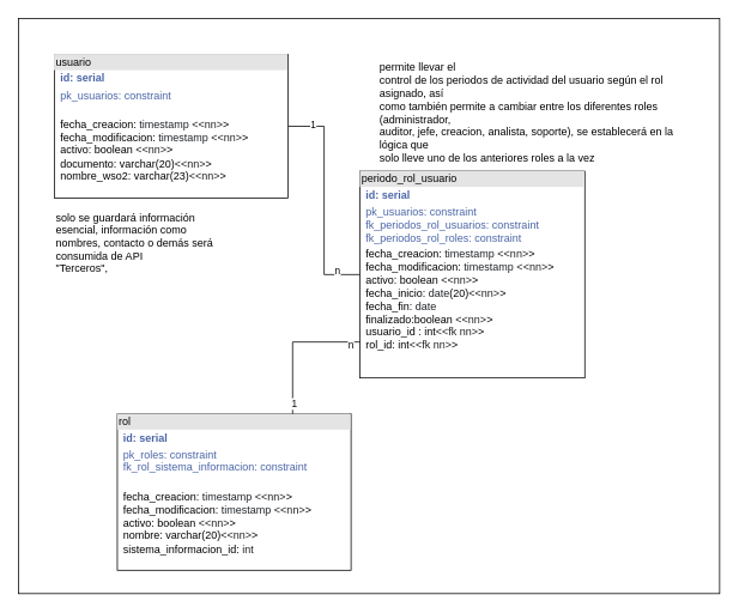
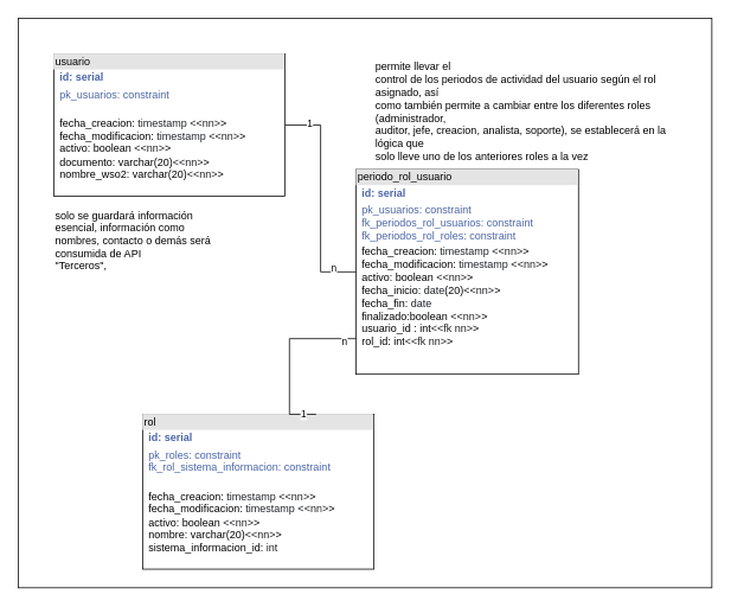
- <mxCell id="6" value="&lt;div style=&quot;box-sizing:border-box;width:100%;background:#e4e4e4;padding:2px;&quot;&gt;usuario&lt;/div&gt;&lt;table style=&quot;width:100%;font-size:1em;&quot; cellpadding=&quot;2&quot; cellspacing=&quot;0&quot;&gt;&lt;tbody&gt;&lt;tr&gt;&lt;td&gt;&lt;br&gt;&lt;/td&gt;&lt;td&gt;&lt;b&gt;&lt;font color=&quot;#4964a6&quot;&gt;id: serial&lt;br&gt;&lt;/font&gt;&lt;/b&gt;&lt;/td&gt;&lt;/tr&gt;&lt;tr&gt;&lt;td&gt;&lt;br&gt;&lt;/td&gt;&lt;td&gt;&lt;font color=&quot;#4964a6&quot;&gt;pk_usuarios: constraint&lt;br&gt;&lt;/font&gt;&lt;br&gt;&lt;/td&gt;&lt;/tr&gt;&lt;tr&gt;&lt;td&gt;&lt;/td&gt;&lt;td&gt;fecha_creacion:&amp;nbsp;&lt;span style=&quot;box-sizing: border-box; color: rgb(31, 35, 40); background-color: rgb(255, 255, 255);&quot;&gt;timestamp&amp;nbsp;&lt;/span&gt;&lt;span style=&quot;color: rgb(32, 33, 36); font-family: &amp;quot;Google Sans&amp;quot;, arial, sans-serif; background-color: rgb(255, 255, 255);&quot;&gt;&amp;lt;&lt;/span&gt;&lt;span style=&quot;color: rgb(32, 33, 36); font-family: &amp;quot;Google Sans&amp;quot;, arial, sans-serif; background-color: rgb(255, 255, 255);&quot;&gt;&amp;lt;nn&lt;/span&gt;&lt;span style=&quot;color: rgb(32, 33, 36); font-family: &amp;quot;Google Sans&amp;quot;, arial, sans-serif; background-color: rgb(255, 255, 255);&quot;&gt;&amp;gt;&lt;/span&gt;&amp;gt;&lt;br&gt;fecha_modificacion:&amp;nbsp;&lt;span style=&quot;color: rgb(31, 35, 40); background-color: rgb(255, 255, 255);&quot;&gt;timestamp&amp;nbsp;&lt;/span&gt;&lt;span style=&quot;color: rgb(32, 33, 36); font-family: &amp;quot;Google Sans&amp;quot;, arial, sans-serif; background-color: rgb(255, 255, 255);&quot;&gt;&amp;lt;&lt;/span&gt;&lt;span style=&quot;color: rgb(32, 33, 36); font-family: &amp;quot;Google Sans&amp;quot;, arial, sans-serif; background-color: rgb(255, 255, 255);&quot;&gt;&amp;lt;nn&lt;/span&gt;&lt;span style=&quot;color: rgb(32, 33, 36); font-family: &amp;quot;Google Sans&amp;quot;, arial, sans-serif; background-color: rgb(255, 255, 255);&quot;&gt;&amp;gt;&lt;/span&gt;&amp;gt;&lt;br&gt;activo: boolean&amp;nbsp;&lt;span style=&quot;color: rgb(32, 33, 36); font-family: &amp;quot;Google Sans&amp;quot;, arial, sans-serif; background-color: rgb(255, 255, 255);&quot;&gt;&amp;lt;&lt;/span&gt;&lt;span style=&quot;color: rgb(32, 33, 36); font-family: &amp;quot;Google Sans&amp;quot;, arial, sans-serif; background-color: rgb(255, 255, 255);&quot;&gt;&amp;lt;nn&lt;/span&gt;&lt;span style=&quot;color: rgb(32, 33, 36); font-family: &amp;quot;Google Sans&amp;quot;, arial, sans-serif; background-color: rgb(255, 255, 255);&quot;&gt;&amp;gt;&lt;/span&gt;&amp;gt;&lt;br&gt;documento: varchar(20)&lt;span style=&quot;color: rgb(32, 33, 36); font-family: &amp;quot;Google Sans&amp;quot;, arial, sans-serif; background-color: rgb(255, 255, 255);&quot;&gt;&amp;lt;&lt;/span&gt;&lt;span style=&quot;color: rgb(32, 33, 36); font-family: &amp;quot;Google Sans&amp;quot;, arial, sans-serif; background-color: rgb(255, 255, 255);&quot;&gt;&amp;lt;nn&lt;/span&gt;&lt;span style=&quot;color: rgb(32, 33, 36); font-family: &amp;quot;Google Sans&amp;quot;, arial, sans-serif; background-color: rgb(255, 255, 255);&quot;&gt;&amp;gt;&lt;/span&gt;&amp;gt;&lt;br&gt;nombre_wso2: varchar(23)&lt;span style=&quot;color: rgb(32, 33, 36); font-family: &amp;quot;Google Sans&amp;quot;, arial, sans-serif; background-color: rgb(255, 255, 255);&quot;&gt;&amp;lt;&lt;/span&gt;&lt;span style=&quot;color: rgb(32, 33, 36); font-family: &amp;quot;Google Sans&amp;quot;, arial, sans-serif; background-color: rgb(255, 255, 255);&quot;&gt;&amp;lt;nn&lt;/span&gt;&lt;span style=&quot;color: rgb(32, 33, 36); font-family: &amp;quot;Google Sans&amp;quot;, arial, sans-serif; background-color: rgb(255, 255, 255);&quot;&gt;&amp;gt;&lt;/span&gt;&amp;gt;&lt;br&gt;&lt;br&gt;&lt;br&gt;&lt;br&gt;&lt;/td&gt;&lt;/tr&gt;&lt;/tbody&gt;&lt;/table&gt;" style="verticalAlign=top;align=left;overflow=fill;html=1;whiteSpace=wrap;" parent="1" vertex="1"><mxGeometry x="60" y="60" width="260" height="160" as="geometry" /></mxCell>
+ <mxCell id="6" value="&lt;div style=&quot;box-sizing:border-box;width:100%;background:#e4e4e4;padding:2px;&quot;&gt;usuario&lt;/div&gt;&lt;table style=&quot;width:100%;font-size:1em;&quot; cellpadding=&quot;2&quot; cellspacing=&quot;0&quot;&gt;&lt;tbody&gt;&lt;tr&gt;&lt;td&gt;&lt;br&gt;&lt;/td&gt;&lt;td&gt;&lt;b&gt;&lt;font color=&quot;#4964a6&quot;&gt;id: serial&lt;br&gt;&lt;/font&gt;&lt;/b&gt;&lt;/td&gt;&lt;/tr&gt;&lt;tr&gt;&lt;td&gt;&lt;br&gt;&lt;/td&gt;&lt;td&gt;&lt;font color=&quot;#4964a6&quot;&gt;pk_usuarios: constraint&lt;br&gt;&lt;/font&gt;&lt;br&gt;&lt;/td&gt;&lt;/tr&gt;&lt;tr&gt;&lt;td&gt;&lt;/td&gt;&lt;td&gt;fecha_creacion:&amp;nbsp;&lt;span style=&quot;box-sizing: border-box; color: rgb(31, 35, 40); background-color: rgb(255, 255, 255);&quot;&gt;timestamp&amp;nbsp;&lt;/span&gt;&lt;span style=&quot;color: rgb(32, 33, 36); font-family: &amp;quot;Google Sans&amp;quot;, arial, sans-serif; background-color: rgb(255, 255, 255);&quot;&gt;&amp;lt;&lt;/span&gt;&lt;span style=&quot;color: rgb(32, 33, 36); font-family: &amp;quot;Google Sans&amp;quot;, arial, sans-serif; background-color: rgb(255, 255, 255);&quot;&gt;&amp;lt;nn&lt;/span&gt;&lt;span style=&quot;color: rgb(32, 33, 36); font-family: &amp;quot;Google Sans&amp;quot;, arial, sans-serif; background-color: rgb(255, 255, 255);&quot;&gt;&amp;gt;&lt;/span&gt;&amp;gt;&lt;br&gt;fecha_modificacion:&amp;nbsp;&lt;span style=&quot;color: rgb(31, 35, 40); background-color: rgb(255, 255, 255);&quot;&gt;timestamp&amp;nbsp;&lt;/span&gt;&lt;span style=&quot;color: rgb(32, 33, 36); font-family: &amp;quot;Google Sans&amp;quot;, arial, sans-serif; background-color: rgb(255, 255, 255);&quot;&gt;&amp;lt;&lt;/span&gt;&lt;span style=&quot;color: rgb(32, 33, 36); font-family: &amp;quot;Google Sans&amp;quot;, arial, sans-serif; background-color: rgb(255, 255, 255);&quot;&gt;&amp;lt;nn&lt;/span&gt;&lt;span style=&quot;color: rgb(32, 33, 36); font-family: &amp;quot;Google Sans&amp;quot;, arial, sans-serif; background-color: rgb(255, 255, 255);&quot;&gt;&amp;gt;&lt;/span&gt;&amp;gt;&lt;br&gt;activo: boolean&amp;nbsp;&lt;span style=&quot;color: rgb(32, 33, 36); font-family: &amp;quot;Google Sans&amp;quot;, arial, sans-serif; background-color: rgb(255, 255, 255);&quot;&gt;&amp;lt;&lt;/span&gt;&lt;span style=&quot;color: rgb(32, 33, 36); font-family: &amp;quot;Google Sans&amp;quot;, arial, sans-serif; background-color: rgb(255, 255, 255);&quot;&gt;&amp;lt;nn&lt;/span&gt;&lt;span style=&quot;color: rgb(32, 33, 36); font-family: &amp;quot;Google Sans&amp;quot;, arial, sans-serif; background-color: rgb(255, 255, 255);&quot;&gt;&amp;gt;&lt;/span&gt;&amp;gt;&lt;br&gt;documento: varchar(20)&lt;span style=&quot;color: rgb(32, 33, 36); font-family: &amp;quot;Google Sans&amp;quot;, arial, sans-serif; background-color: rgb(255, 255, 255);&quot;&gt;&amp;lt;&lt;/span&gt;&lt;span style=&quot;color: rgb(32, 33, 36); font-family: &amp;quot;Google Sans&amp;quot;, arial, sans-serif; background-color: rgb(255, 255, 255);&quot;&gt;&amp;lt;nn&lt;/span&gt;&lt;span style=&quot;color: rgb(32, 33, 36); font-family: &amp;quot;Google Sans&amp;quot;, arial, sans-serif; background-color: rgb(255, 255, 255);&quot;&gt;&amp;gt;&lt;/span&gt;&amp;gt;&lt;br&gt;nombre_wso2: varchar(20)&lt;span style=&quot;color: rgb(32, 33, 36); font-family: &amp;quot;Google Sans&amp;quot;, arial, sans-serif; background-color: rgb(255, 255, 255);&quot;&gt;&amp;lt;&lt;/span&gt;&lt;span style=&quot;color: rgb(32, 33, 36); font-family: &amp;quot;Google Sans&amp;quot;, arial, sans-serif; background-color: rgb(255, 255, 255);&quot;&gt;&amp;lt;nn&lt;/span&gt;&lt;span style=&quot;color: rgb(32, 33, 36); font-family: &amp;quot;Google Sans&amp;quot;, arial, sans-serif; background-color: rgb(255, 255, 255);&quot;&gt;&amp;gt;&lt;/span&gt;&amp;gt;&lt;br&gt;&lt;br&gt;&lt;br&gt;&lt;br&gt;&lt;/td&gt;&lt;/tr&gt;&lt;/tbody&gt;&lt;/table&gt;" style="verticalAlign=top;align=left;overflow=fill;html=1;whiteSpace=wrap;" parent="1" vertex="1"><mxGeometry x="60" y="60" width="260" height="160" as="geometry" /></mxCell>
- <mxCell id="7" value="&lt;div style=&quot;box-sizing:border-box;width:100%;background:#e4e4e4;padding:2px;&quot;&gt;rol&lt;/div&gt;&lt;table style=&quot;width:100%;font-size:1em;&quot; cellpadding=&quot;2&quot; cellspacing=&quot;0&quot;&gt;&lt;tbody&gt;&lt;tr&gt;&lt;td&gt;&lt;br&gt;&lt;/td&gt;&lt;td&gt;&lt;b&gt;&lt;font color=&quot;#4964a6&quot;&gt;id: serial&lt;br&gt;&lt;/font&gt;&lt;/b&gt;&lt;/td&gt;&lt;/tr&gt;&lt;tr&gt;&lt;td&gt;&lt;br&gt;&lt;/td&gt;&lt;td&gt;&lt;font color=&quot;#4964a6&quot;&gt;pk_roles: constraint&lt;br&gt;fk_rol_sistema_informacion: constraint&lt;br&gt;&lt;/font&gt;&lt;br&gt;&lt;/td&gt;&lt;/tr&gt;&lt;tr&gt;&lt;td&gt;&lt;/td&gt;&lt;td&gt;fecha_creacion:&amp;nbsp;&lt;span style=&quot;box-sizing: border-box; color: rgb(31, 35, 40); background-color: rgb(255, 255, 255);&quot;&gt;timestamp&amp;nbsp;&lt;/span&gt;&lt;span style=&quot;color: rgb(32, 33, 36); font-family: &amp;quot;Google Sans&amp;quot;, arial, sans-serif; background-color: rgb(255, 255, 255);&quot;&gt;&amp;lt;&lt;/span&gt;&lt;span style=&quot;color: rgb(32, 33, 36); font-family: &amp;quot;Google Sans&amp;quot;, arial, sans-serif; background-color: rgb(255, 255, 255);&quot;&gt;&amp;lt;nn&lt;/span&gt;&lt;span style=&quot;color: rgb(32, 33, 36); font-family: &amp;quot;Google Sans&amp;quot;, arial, sans-serif; background-color: rgb(255, 255, 255);&quot;&gt;&amp;gt;&lt;/span&gt;&amp;gt;&lt;br&gt;fecha_modificacion:&amp;nbsp;&lt;span style=&quot;color: rgb(31, 35, 40); background-color: rgb(255, 255, 255);&quot;&gt;timestamp&amp;nbsp;&lt;/span&gt;&lt;span style=&quot;color: rgb(32, 33, 36); font-family: &amp;quot;Google Sans&amp;quot;, arial, sans-serif; background-color: rgb(255, 255, 255);&quot;&gt;&amp;lt;&lt;/span&gt;&lt;span style=&quot;color: rgb(32, 33, 36); font-family: &amp;quot;Google Sans&amp;quot;, arial, sans-serif; background-color: rgb(255, 255, 255);&quot;&gt;&amp;lt;nn&lt;/span&gt;&lt;span style=&quot;color: rgb(32, 33, 36); font-family: &amp;quot;Google Sans&amp;quot;, arial, sans-serif; background-color: rgb(255, 255, 255);&quot;&gt;&amp;gt;&lt;/span&gt;&amp;gt;&lt;br&gt;activo: boolean&amp;nbsp;&lt;span style=&quot;color: rgb(32, 33, 36); font-family: &amp;quot;Google Sans&amp;quot;, arial, sans-serif; background-color: rgb(255, 255, 255);&quot;&gt;&amp;lt;&lt;/span&gt;&lt;span style=&quot;color: rgb(32, 33, 36); font-family: &amp;quot;Google Sans&amp;quot;, arial, sans-serif; background-color: rgb(255, 255, 255);&quot;&gt;&amp;lt;nn&lt;/span&gt;&lt;span style=&quot;color: rgb(32, 33, 36); font-family: &amp;quot;Google Sans&amp;quot;, arial, sans-serif; background-color: rgb(255, 255, 255);&quot;&gt;&amp;gt;&lt;/span&gt;&amp;gt;&lt;br&gt;nombre: varchar(20)&lt;span style=&quot;color: rgb(32, 33, 36); font-family: &amp;quot;Google Sans&amp;quot;, arial, sans-serif; background-color: rgb(255, 255, 255);&quot;&gt;&amp;lt;&lt;/span&gt;&lt;span style=&quot;color: rgb(32, 33, 36); font-family: &amp;quot;Google Sans&amp;quot;, arial, sans-serif; background-color: rgb(255, 255, 255);&quot;&gt;&amp;lt;nn&lt;/span&gt;&lt;span style=&quot;color: rgb(32, 33, 36); font-family: &amp;quot;Google Sans&amp;quot;, arial, sans-serif; background-color: rgb(255, 255, 255);&quot;&gt;&amp;gt;&lt;/span&gt;&amp;gt;&amp;nbsp;&lt;br&gt;sistema_informacion_id: &lt;font face=&quot;Google Sans, arial, sans-serif&quot; color=&quot;#202124&quot;&gt;&lt;span style=&quot;background-color: rgb(255, 255, 255);&quot;&gt;int&lt;/span&gt;&lt;/font&gt;&lt;br&gt;&lt;br&gt;&lt;br&gt;&lt;br&gt;&lt;br&gt;&lt;/td&gt;&lt;/tr&gt;&lt;/tbody&gt;&lt;/table&gt;" style="verticalAlign=top;align=left;overflow=fill;html=1;whiteSpace=wrap;" parent="1" vertex="1"><mxGeometry x="130" y="460" width="260" height="174" as="geometry" /></mxCell>
+ <mxCell id="7" value="&lt;div style=&quot;box-sizing:border-box;width:100%;background:#e4e4e4;padding:2px;&quot;&gt;rol&lt;/div&gt;&lt;table style=&quot;width:100%;font-size:1em;&quot; cellpadding=&quot;2&quot; cellspacing=&quot;0&quot;&gt;&lt;tbody&gt;&lt;tr&gt;&lt;td&gt;&lt;br&gt;&lt;/td&gt;&lt;td&gt;&lt;b&gt;&lt;font color=&quot;#4964a6&quot;&gt;id: serial&lt;br&gt;&lt;/font&gt;&lt;/b&gt;&lt;/td&gt;&lt;/tr&gt;&lt;tr&gt;&lt;td&gt;&lt;br&gt;&lt;/td&gt;&lt;td&gt;&lt;font color=&quot;#4964a6&quot;&gt;pk_roles: constraint&lt;br&gt;fk_rol_sistema_informacion: constraint&lt;br&gt;&lt;/font&gt;&lt;br&gt;&lt;/td&gt;&lt;/tr&gt;&lt;tr&gt;&lt;td&gt;&lt;/td&gt;&lt;td&gt;fecha_creacion:&amp;nbsp;&lt;span style=&quot;box-sizing: border-box; color: rgb(31, 35, 40); background-color: rgb(255, 255, 255);&quot;&gt;timestamp&amp;nbsp;&lt;/span&gt;&lt;span style=&quot;color: rgb(32, 33, 36); font-family: &amp;quot;Google Sans&amp;quot;, arial, sans-serif; background-color: rgb(255, 255, 255);&quot;&gt;&amp;lt;&lt;/span&gt;&lt;span style=&quot;color: rgb(32, 33, 36); font-family: &amp;quot;Google Sans&amp;quot;, arial, sans-serif; background-color: rgb(255, 255, 255);&quot;&gt;&amp;lt;nn&lt;/span&gt;&lt;span style=&quot;color: rgb(32, 33, 36); font-family: &amp;quot;Google Sans&amp;quot;, arial, sans-serif; background-color: rgb(255, 255, 255);&quot;&gt;&amp;gt;&lt;/span&gt;&amp;gt;&lt;br&gt;fecha_modificacion:&amp;nbsp;&lt;span style=&quot;color: rgb(31, 35, 40); background-color: rgb(255, 255, 255);&quot;&gt;timestamp&amp;nbsp;&lt;/span&gt;&lt;span style=&quot;color: rgb(32, 33, 36); font-family: &amp;quot;Google Sans&amp;quot;, arial, sans-serif; background-color: rgb(255, 255, 255);&quot;&gt;&amp;lt;&lt;/span&gt;&lt;span style=&quot;color: rgb(32, 33, 36); font-family: &amp;quot;Google Sans&amp;quot;, arial, sans-serif; background-color: rgb(255, 255, 255);&quot;&gt;&amp;lt;nn&lt;/span&gt;&lt;span style=&quot;color: rgb(32, 33, 36); font-family: &amp;quot;Google Sans&amp;quot;, arial, sans-serif; background-color: rgb(255, 255, 255);&quot;&gt;&amp;gt;&lt;/span&gt;&amp;gt;&lt;br&gt;activo: boolean&amp;nbsp;&lt;span style=&quot;color: rgb(32, 33, 36); font-family: &amp;quot;Google Sans&amp;quot;, arial, sans-serif; background-color: rgb(255, 255, 255);&quot;&gt;&amp;lt;&lt;/span&gt;&lt;span style=&quot;color: rgb(32, 33, 36); font-family: &amp;quot;Google Sans&amp;quot;, arial, sans-serif; background-color: rgb(255, 255, 255);&quot;&gt;&amp;lt;nn&lt;/span&gt;&lt;span style=&quot;color: rgb(32, 33, 36); font-family: &amp;quot;Google Sans&amp;quot;, arial, sans-serif; background-color: rgb(255, 255, 255);&quot;&gt;&amp;gt;&lt;/span&gt;&amp;gt;&lt;br&gt;nombre: varchar(20)&lt;span style=&quot;color: rgb(32, 33, 36); font-family: &amp;quot;Google Sans&amp;quot;, arial, sans-serif; background-color: rgb(255, 255, 255);&quot;&gt;&amp;lt;&lt;/span&gt;&lt;span style=&quot;color: rgb(32, 33, 36); font-family: &amp;quot;Google Sans&amp;quot;, arial, sans-serif; background-color: rgb(255, 255, 255);&quot;&gt;&amp;lt;nn&lt;/span&gt;&lt;span style=&quot;color: rgb(32, 33, 36); font-family: &amp;quot;Google Sans&amp;quot;, arial, sans-serif; background-color: rgb(255, 255, 255);&quot;&gt;&amp;gt;&lt;/span&gt;&amp;gt;&amp;nbsp;&lt;br&gt;sistema_informacion_id: &lt;font face=&quot;Google Sans, arial, sans-serif&quot; color=&quot;#202124&quot;&gt;&lt;span style=&quot;background-color: rgb(255, 255, 255);&quot;&gt;int&lt;/span&gt;&lt;/font&gt;&lt;br&gt;&lt;br&gt;&lt;br&gt;&lt;br&gt;&lt;br&gt;&lt;/td&gt;&lt;/tr&gt;&lt;/tbody&gt;&lt;/table&gt;" style="verticalAlign=top;align=left;overflow=fill;html=1;whiteSpace=wrap;" parent="1" vertex="1"><mxGeometry x="160" y="465" width="260" height="174" as="geometry" /></mxCell>
